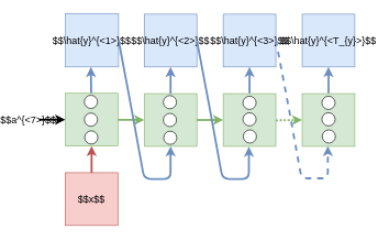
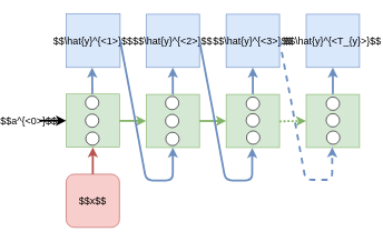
- <mxCell id="10" value="&lt;span&gt;$$a^{&amp;lt;7&amp;gt;}$$&lt;/span&gt;" style="text;html=1;strokeColor=none;fillColor=none;align=center;verticalAlign=middle;whiteSpace=wrap;rounded=0;fontSize=15;" vertex="1" parent="1"><mxGeometry x="20" y="171" width="40" height="20" as="geometry" /></mxCell>
+ <mxCell id="10" value="&lt;span&gt;$$a^{&amp;lt;0&amp;gt;}$$&lt;/span&gt;" style="text;html=1;strokeColor=none;fillColor=none;align=center;verticalAlign=middle;whiteSpace=wrap;rounded=0;fontSize=15;" vertex="1" parent="1"><mxGeometry x="20" y="171" width="40" height="20" as="geometry" /></mxCell>
- <mxCell id="6" value="$$x$$&lt;br style=&quot;font-size: 15px&quot;&gt;" style="whiteSpace=wrap;html=1;aspect=fixed;fillColor=#f8cecc;strokeColor=#b85450;fontSize=15;" vertex="1" parent="1"><mxGeometry x="96" y="261.5" width="80" height="80" as="geometry" /></mxCell>
+ <mxCell id="6" value="$$x$$&lt;br style=&quot;font-size: 15px&quot;&gt;" style="whiteSpace=wrap;html=1;aspect=fixed;fillColor=#f8cecc;strokeColor=#b85450;fontSize=15;rounded=1;" vertex="1" parent="1"><mxGeometry x="96" y="261.5" width="80" height="80" as="geometry" /></mxCell>
